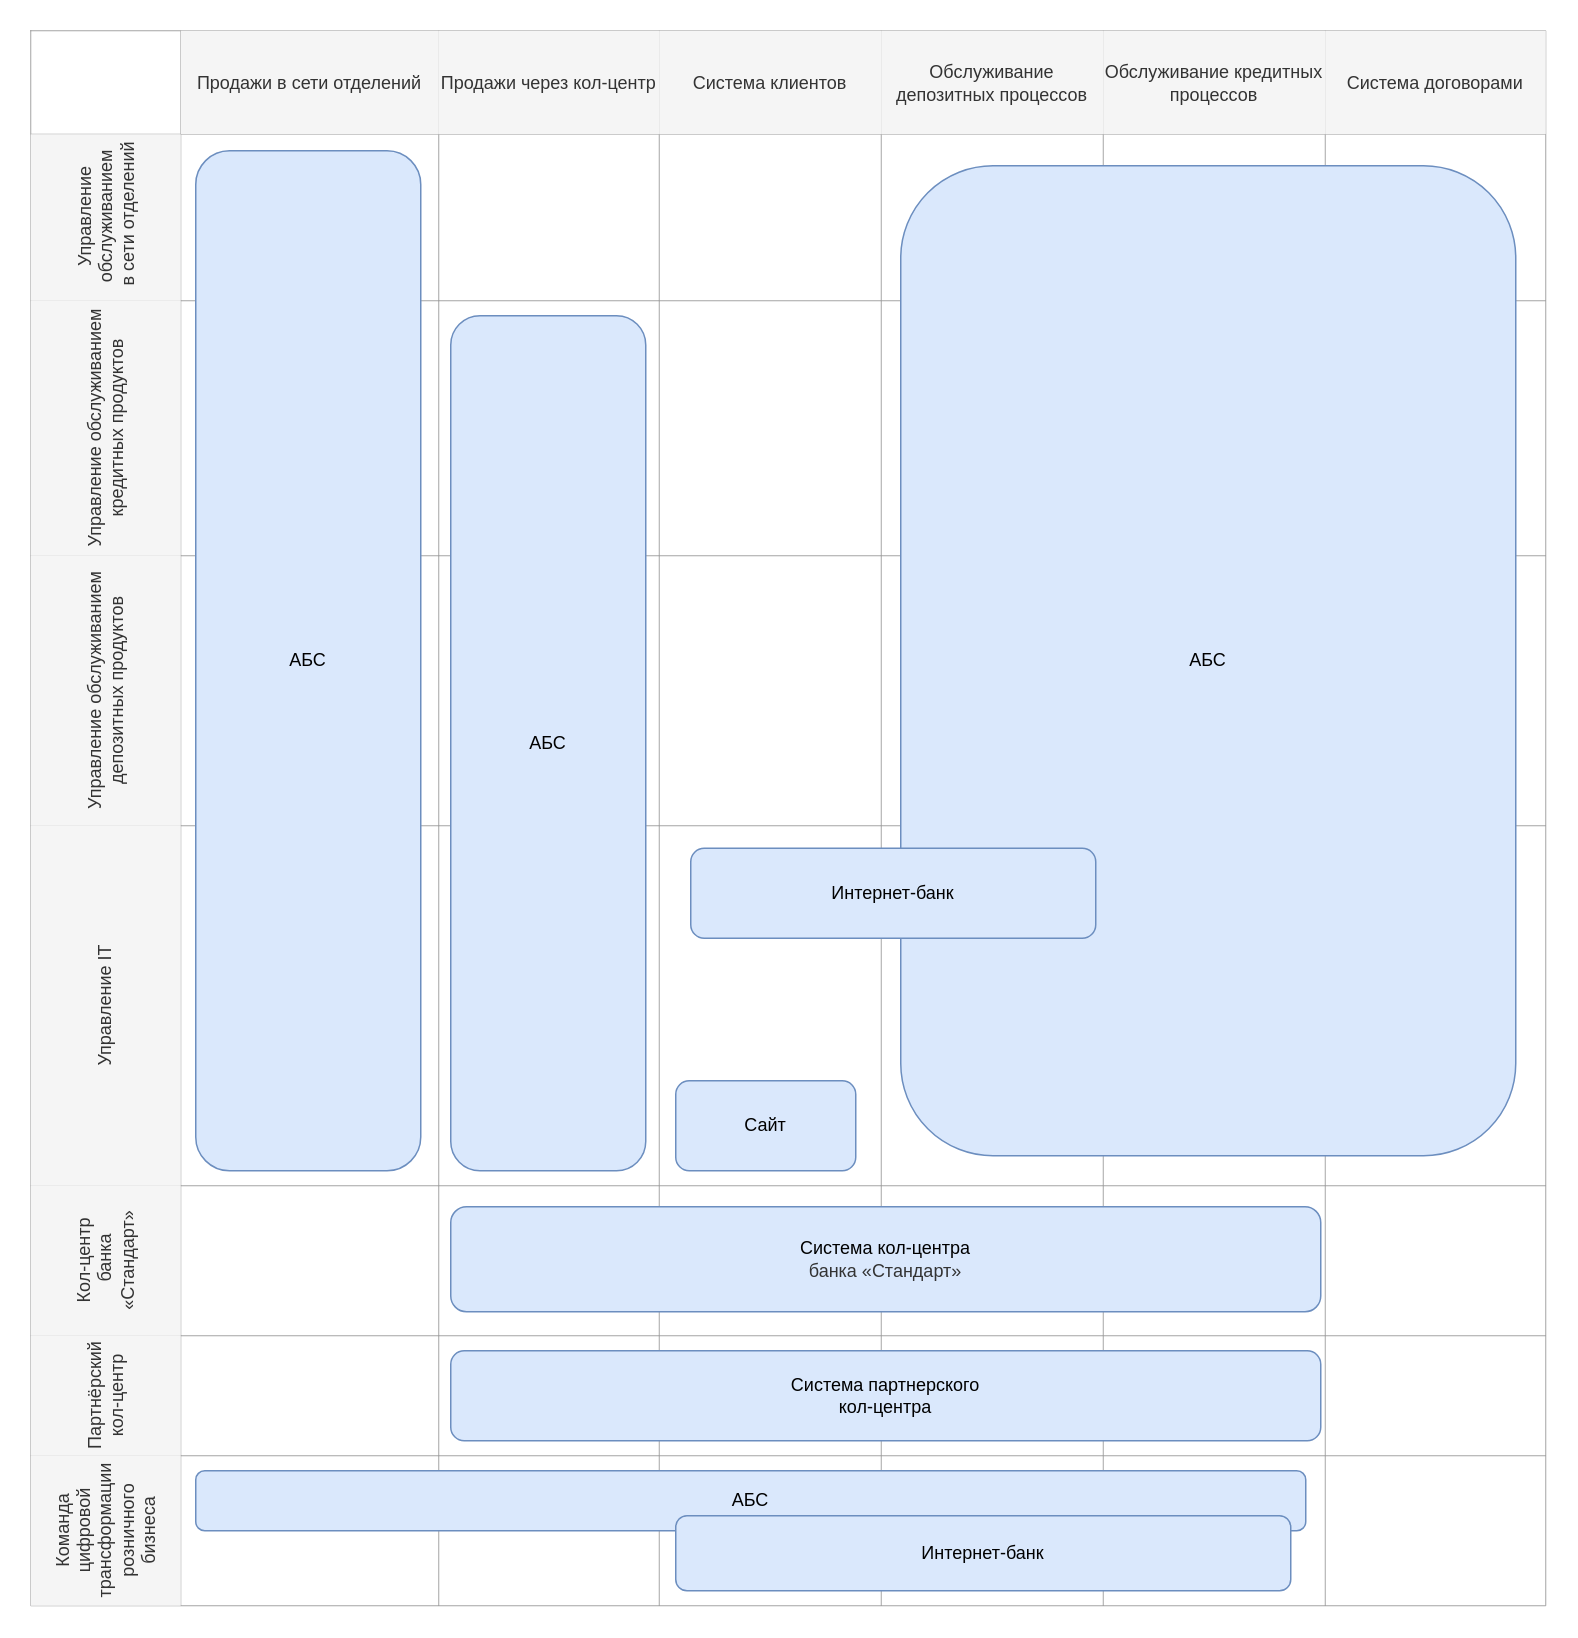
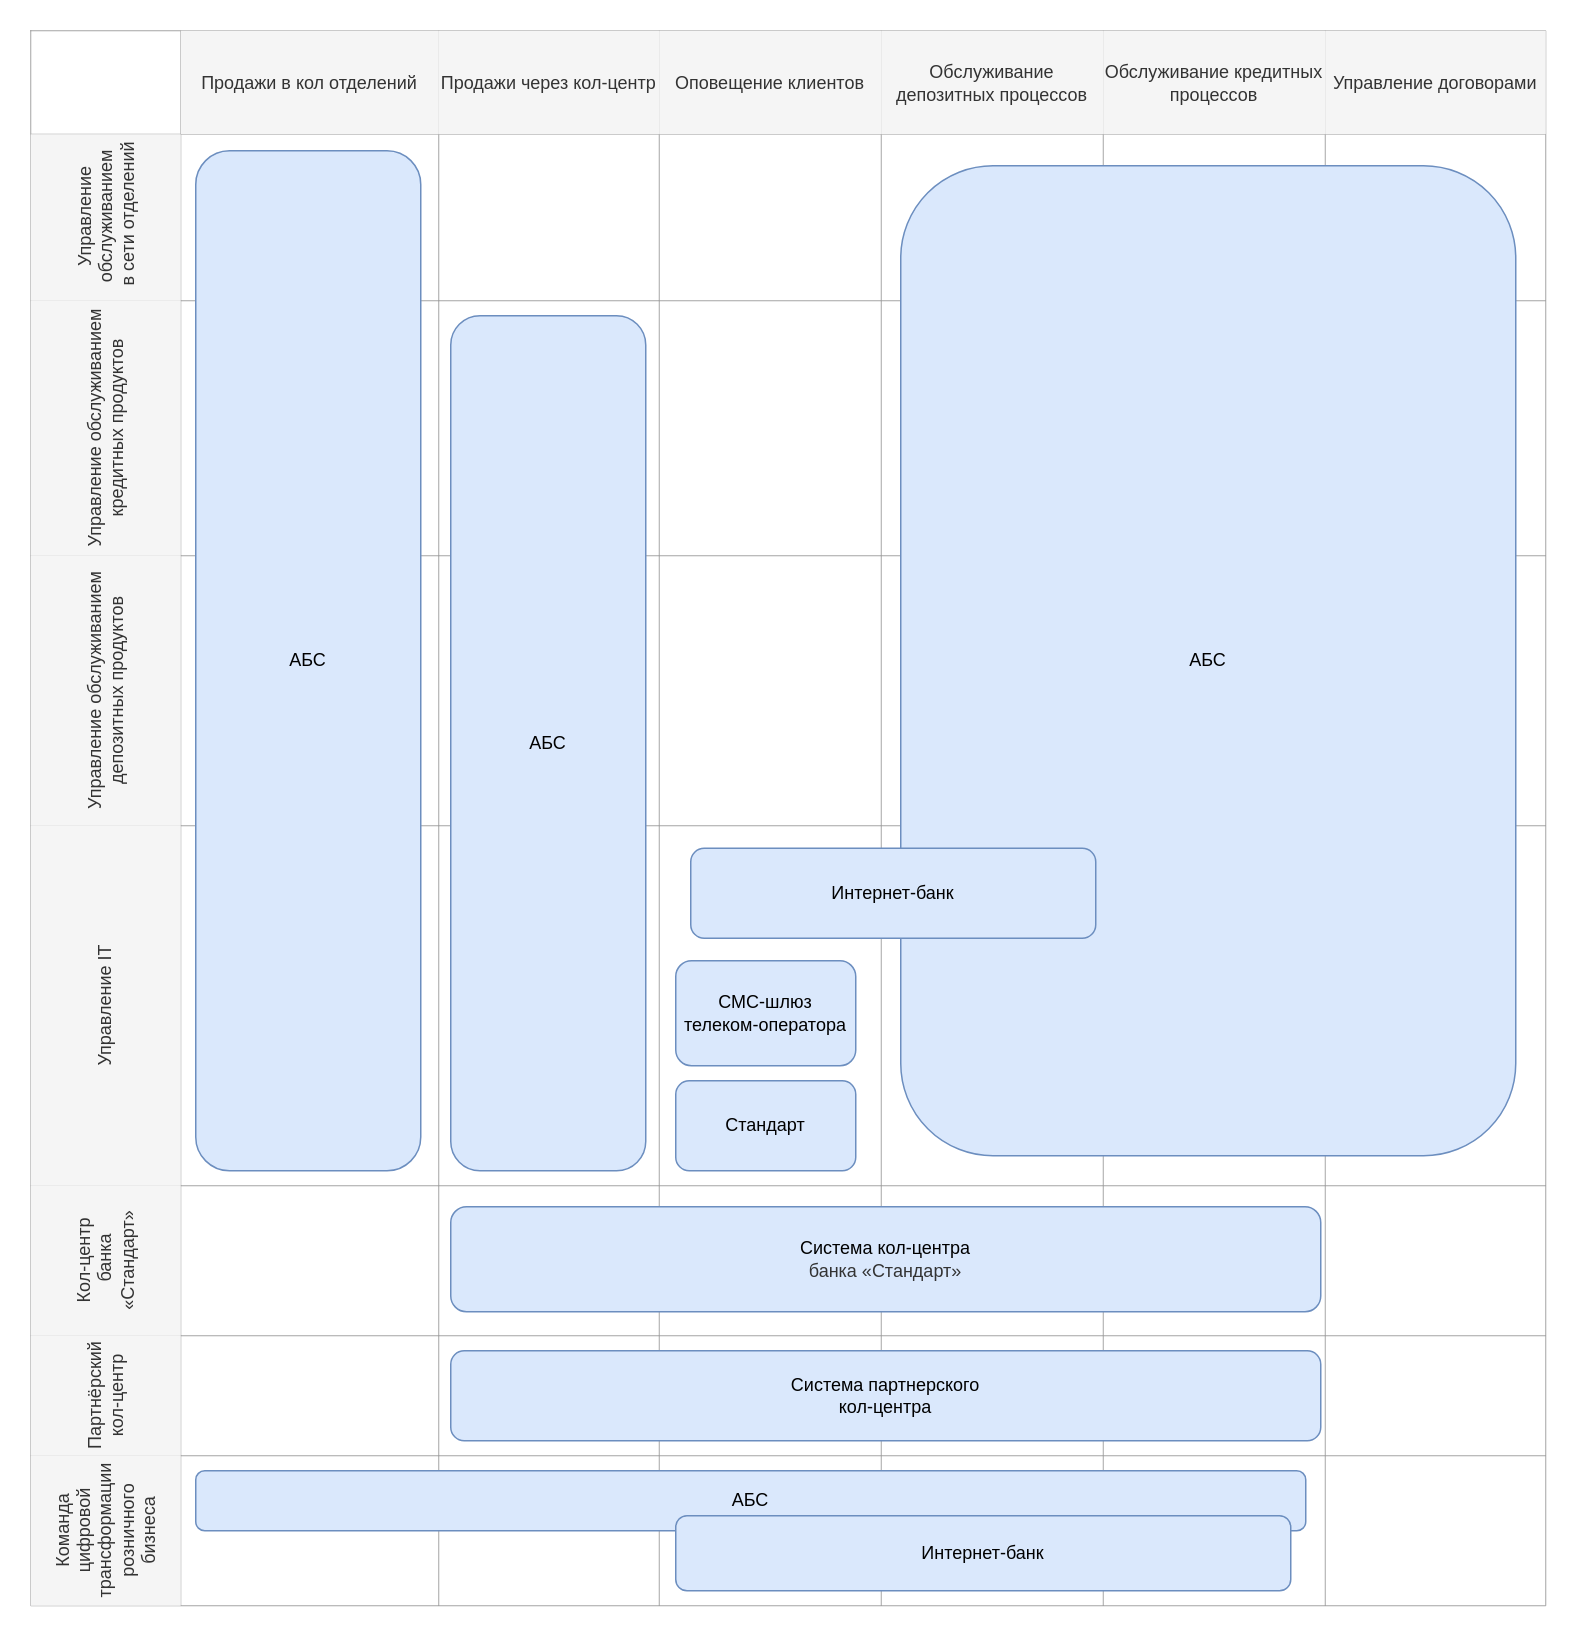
- <mxCell id="5" value="Продажи в сети отделений" style="shape=partialRectangle;html=1;whiteSpace=wrap;connectable=0;strokeColor=#666666;overflow=hidden;fillColor=#f5f5f5;top=0;left=0;bottom=0;right=0;pointerEvents=1;fontColor=#333333;" parent="3" vertex="1"><mxGeometry x="100" width="172" height="69" as="geometry"><mxRectangle width="172" height="69" as="alternateBounds" /></mxGeometry></mxCell>
+ <mxCell id="5" value="Продажи в кол отделений" style="shape=partialRectangle;html=1;whiteSpace=wrap;connectable=0;strokeColor=#666666;overflow=hidden;fillColor=#f5f5f5;top=0;left=0;bottom=0;right=0;pointerEvents=1;fontColor=#333333;" parent="3" vertex="1"><mxGeometry x="100" width="172" height="69" as="geometry"><mxRectangle width="172" height="69" as="alternateBounds" /></mxGeometry></mxCell>
- <mxCell id="7" value="Система клиентов" style="shape=partialRectangle;html=1;whiteSpace=wrap;connectable=0;strokeColor=#666666;overflow=hidden;fillColor=#f5f5f5;top=0;left=0;bottom=0;right=0;pointerEvents=1;fontColor=#333333;" parent="3" vertex="1"><mxGeometry x="419" width="148" height="69" as="geometry"><mxRectangle width="148" height="69" as="alternateBounds" /></mxGeometry></mxCell>
+ <mxCell id="7" value="Оповещение клиентов" style="shape=partialRectangle;html=1;whiteSpace=wrap;connectable=0;strokeColor=#666666;overflow=hidden;fillColor=#f5f5f5;top=0;left=0;bottom=0;right=0;pointerEvents=1;fontColor=#333333;" parent="3" vertex="1"><mxGeometry x="419" width="148" height="69" as="geometry"><mxRectangle width="148" height="69" as="alternateBounds" /></mxGeometry></mxCell>
- <mxCell id="10" value="Система договорами" style="shape=partialRectangle;html=1;whiteSpace=wrap;connectable=0;strokeColor=#666666;overflow=hidden;fillColor=#f5f5f5;top=0;left=0;bottom=0;right=0;pointerEvents=1;fontColor=#333333;" parent="3" vertex="1"><mxGeometry x="863" width="147" height="69" as="geometry"><mxRectangle width="147" height="69" as="alternateBounds" /></mxGeometry></mxCell>
+ <mxCell id="10" value="Управление договорами" style="shape=partialRectangle;html=1;whiteSpace=wrap;connectable=0;strokeColor=#666666;overflow=hidden;fillColor=#f5f5f5;top=0;left=0;bottom=0;right=0;pointerEvents=1;fontColor=#333333;" parent="3" vertex="1"><mxGeometry x="863" width="147" height="69" as="geometry"><mxRectangle width="147" height="69" as="alternateBounds" /></mxGeometry></mxCell>
+ <mxCell id="72" value="СМС-шлюз&lt;div&gt;телеком-оператора&lt;/div&gt;" style="rounded=1;whiteSpace=wrap;html=1;fillColor=#dae8fc;strokeColor=#6c8ebf;" parent="1" vertex="1"><mxGeometry x="450" y="640" width="120" height="70" as="geometry" /></mxCell>
- <mxCell id="68" value="Сайт" style="rounded=1;whiteSpace=wrap;html=1;fillColor=#dae8fc;strokeColor=#6c8ebf;" parent="1" vertex="1"><mxGeometry x="450" y="720" width="120" height="60" as="geometry" /></mxCell>
+ <mxCell id="68" value="Стандарт" style="rounded=1;whiteSpace=wrap;html=1;fillColor=#dae8fc;strokeColor=#6c8ebf;" parent="1" vertex="1"><mxGeometry x="450" y="720" width="120" height="60" as="geometry" /></mxCell>
